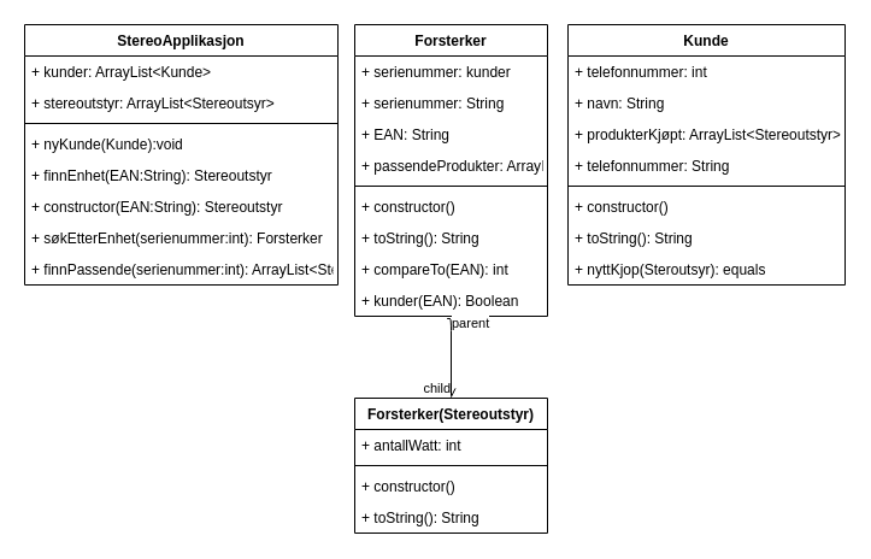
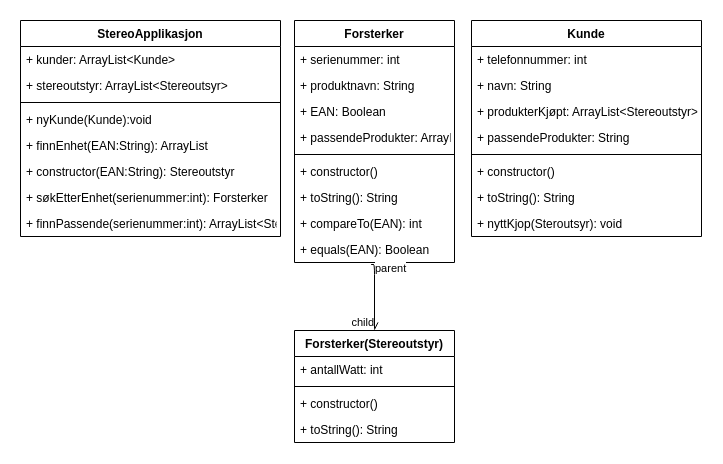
- <mxCell id="3" value="+ serienummer: kunder" style="text;strokeColor=none;fillColor=none;align=left;verticalAlign=top;spacingLeft=4;spacingRight=4;overflow=hidden;rotatable=0;points=[[0,0.5],[1,0.5]];portConstraint=eastwest;" vertex="1" parent="2"><mxGeometry y="26" width="160" height="26" as="geometry" /></mxCell>
+ <mxCell id="3" value="+ serienummer: int" style="text;strokeColor=none;fillColor=none;align=left;verticalAlign=top;spacingLeft=4;spacingRight=4;overflow=hidden;rotatable=0;points=[[0,0.5],[1,0.5]];portConstraint=eastwest;" vertex="1" parent="2"><mxGeometry y="26" width="160" height="26" as="geometry" /></mxCell>
- <mxCell id="4" value="+ serienummer: String" style="text;strokeColor=none;fillColor=none;align=left;verticalAlign=top;spacingLeft=4;spacingRight=4;overflow=hidden;rotatable=0;points=[[0,0.5],[1,0.5]];portConstraint=eastwest;" vertex="1" parent="2"><mxGeometry y="52" width="160" height="26" as="geometry" /></mxCell>
+ <mxCell id="4" value="+ produktnavn: String" style="text;strokeColor=none;fillColor=none;align=left;verticalAlign=top;spacingLeft=4;spacingRight=4;overflow=hidden;rotatable=0;points=[[0,0.5],[1,0.5]];portConstraint=eastwest;" vertex="1" parent="2"><mxGeometry y="52" width="160" height="26" as="geometry" /></mxCell>
- <mxCell id="5" value="+ EAN: String" style="text;strokeColor=none;fillColor=none;align=left;verticalAlign=top;spacingLeft=4;spacingRight=4;overflow=hidden;rotatable=0;points=[[0,0.5],[1,0.5]];portConstraint=eastwest;" vertex="1" parent="2"><mxGeometry y="78" width="160" height="26" as="geometry" /></mxCell>
+ <mxCell id="5" value="+ EAN: Boolean" style="text;strokeColor=none;fillColor=none;align=left;verticalAlign=top;spacingLeft=4;spacingRight=4;overflow=hidden;rotatable=0;points=[[0,0.5],[1,0.5]];portConstraint=eastwest;" vertex="1" parent="2"><mxGeometry y="78" width="160" height="26" as="geometry" /></mxCell>
- <mxCell id="24" value="+ telefonnummer: String" style="text;strokeColor=none;fillColor=none;align=left;verticalAlign=top;spacingLeft=4;spacingRight=4;overflow=hidden;rotatable=0;points=[[0,0.5],[1,0.5]];portConstraint=eastwest;" vertex="1" parent="20"><mxGeometry y="104" width="230" height="26" as="geometry" /></mxCell>
+ <mxCell id="24" value="+ passendeProdukter: String" style="text;strokeColor=none;fillColor=none;align=left;verticalAlign=top;spacingLeft=4;spacingRight=4;overflow=hidden;rotatable=0;points=[[0,0.5],[1,0.5]];portConstraint=eastwest;" vertex="1" parent="20"><mxGeometry y="104" width="230" height="26" as="geometry" /></mxCell>
- <mxCell id="34" value="+ finnEnhet(EAN:String): Stereoutstyr" style="text;strokeColor=none;fillColor=none;align=left;verticalAlign=top;spacingLeft=4;spacingRight=4;overflow=hidden;rotatable=0;points=[[0,0.5],[1,0.5]];portConstraint=eastwest;" vertex="1" parent="29"><mxGeometry y="112" width="260" height="26" as="geometry" /></mxCell>
+ <mxCell id="34" value="+ finnEnhet(EAN:String): ArrayList" style="text;strokeColor=none;fillColor=none;align=left;verticalAlign=top;spacingLeft=4;spacingRight=4;overflow=hidden;rotatable=0;points=[[0,0.5],[1,0.5]];portConstraint=eastwest;" vertex="1" parent="29"><mxGeometry y="112" width="260" height="26" as="geometry" /></mxCell>
- <mxCell id="28" value="+ nyttKjop(Steroutsyr): equals" style="text;strokeColor=none;fillColor=none;align=left;verticalAlign=top;spacingLeft=4;spacingRight=4;overflow=hidden;rotatable=0;points=[[0,0.5],[1,0.5]];portConstraint=eastwest;" vertex="1" parent="20"><mxGeometry y="190" width="230" height="26" as="geometry" /></mxCell>
+ <mxCell id="28" value="+ nyttKjop(Steroutsyr): void" style="text;strokeColor=none;fillColor=none;align=left;verticalAlign=top;spacingLeft=4;spacingRight=4;overflow=hidden;rotatable=0;points=[[0,0.5],[1,0.5]];portConstraint=eastwest;" vertex="1" parent="20"><mxGeometry y="190" width="230" height="26" as="geometry" /></mxCell>
- <mxCell id="11" value="+ kunder(EAN): Boolean" style="text;strokeColor=none;fillColor=none;align=left;verticalAlign=top;spacingLeft=4;spacingRight=4;overflow=hidden;rotatable=0;points=[[0,0.5],[1,0.5]];portConstraint=eastwest;" vertex="1" parent="2"><mxGeometry y="216" width="160" height="26" as="geometry" /></mxCell>
+ <mxCell id="11" value="+ equals(EAN): Boolean" style="text;strokeColor=none;fillColor=none;align=left;verticalAlign=top;spacingLeft=4;spacingRight=4;overflow=hidden;rotatable=0;points=[[0,0.5],[1,0.5]];portConstraint=eastwest;" vertex="1" parent="2"><mxGeometry y="216" width="160" height="26" as="geometry" /></mxCell>
